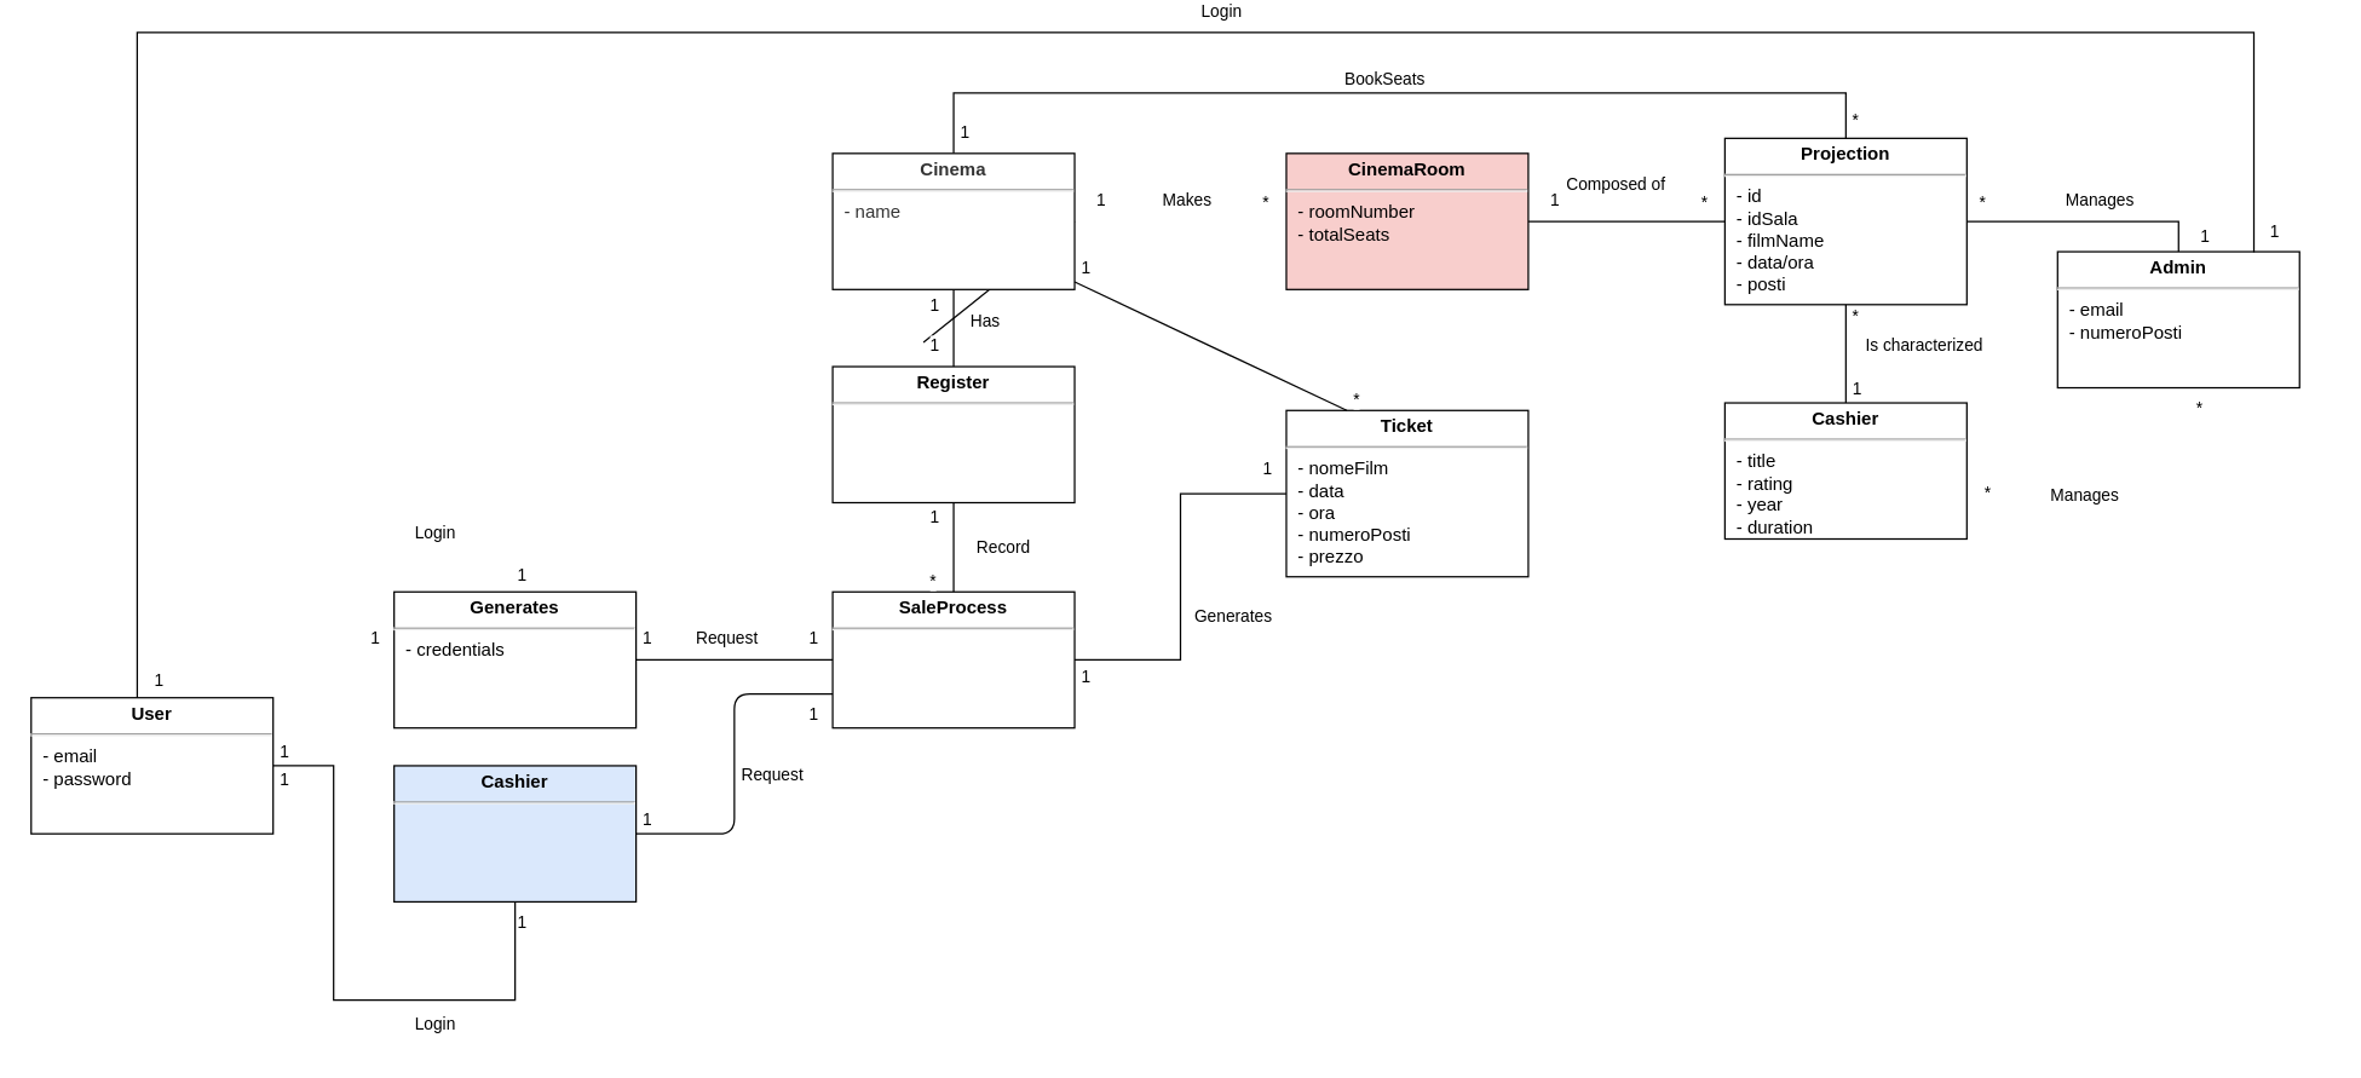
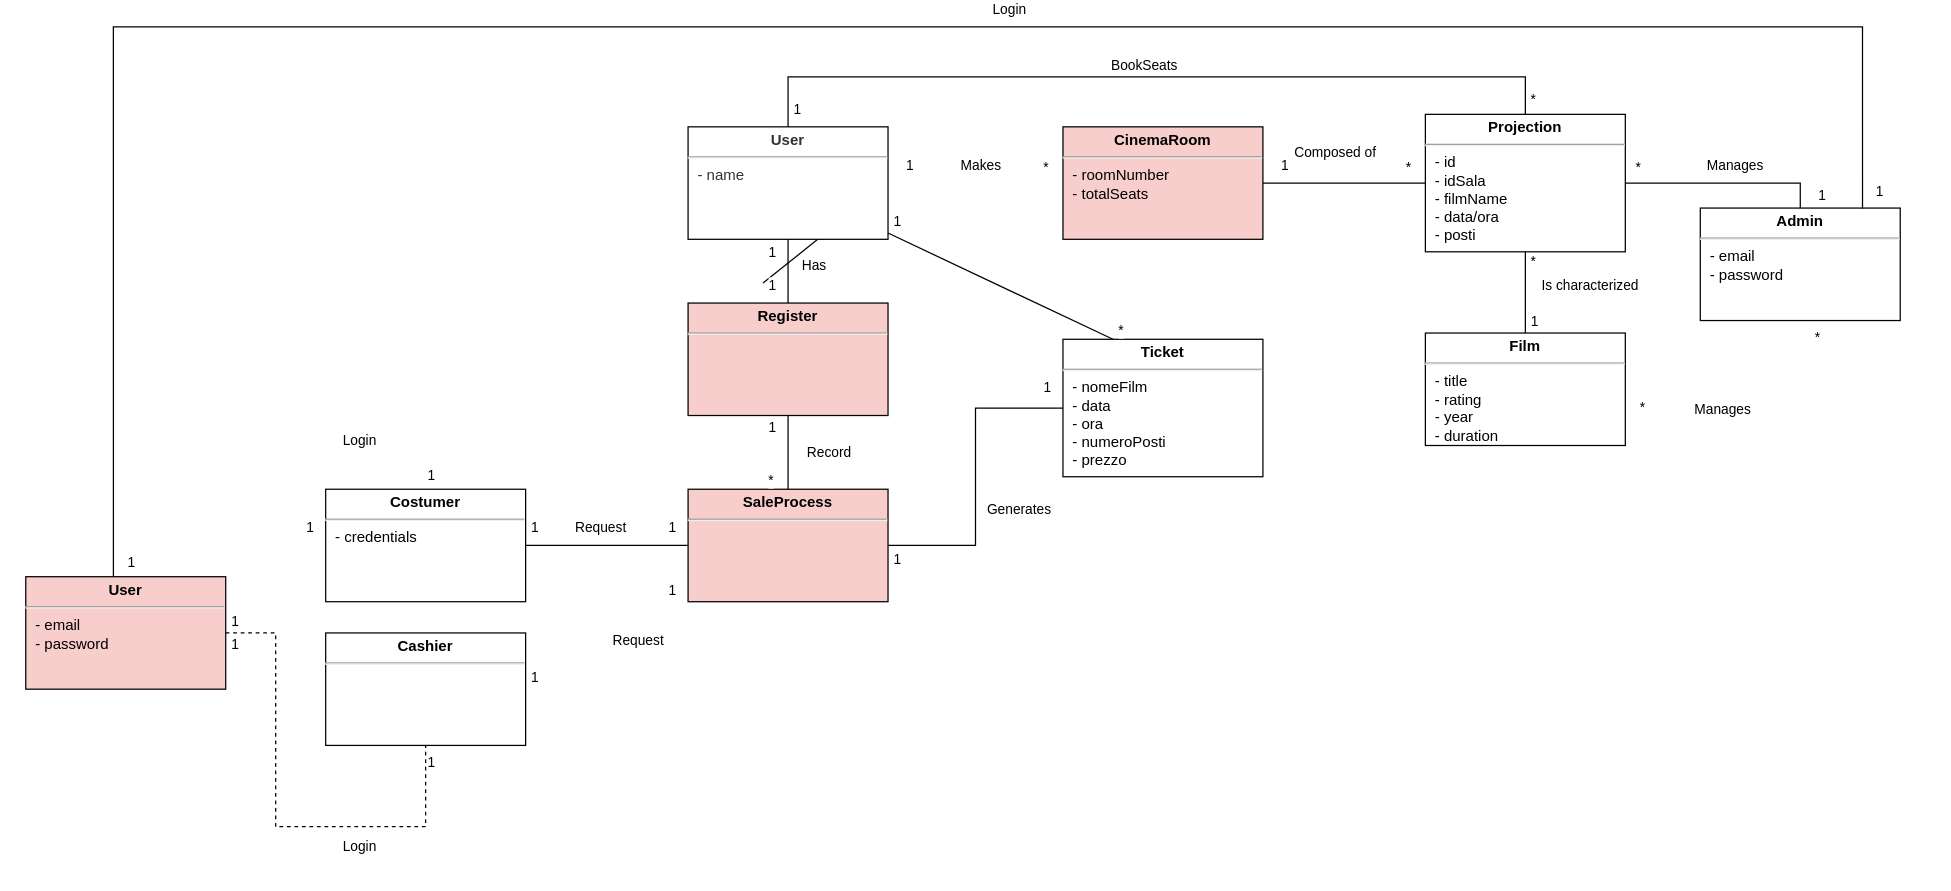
- <mxCell id="14" value="&lt;p style=&quot;margin: 4px 0px 0px; text-align: center;&quot;&gt;&lt;b&gt;Cinema&lt;/b&gt;&lt;/p&gt;&lt;hr&gt;&lt;p style=&quot;margin:0px;margin-left:8px;&quot;&gt;- name&lt;/p&gt;" style="verticalAlign=top;align=left;overflow=fill;fontSize=12;fontFamily=Helvetica;html=1;whiteSpace=wrap;rounded=0;fillColor=#FFFFFF;fontColor=#333333;strokeColor=#000000;" parent="1" vertex="1"><mxGeometry x="550" y="101" width="160" height="90" as="geometry" /></mxCell>
+ <mxCell id="14" value="&lt;p style=&quot;margin: 4px 0px 0px; text-align: center;&quot;&gt;&lt;b&gt;User&lt;/b&gt;&lt;/p&gt;&lt;hr&gt;&lt;p style=&quot;margin:0px;margin-left:8px;&quot;&gt;- name&lt;/p&gt;" style="verticalAlign=top;align=left;overflow=fill;fontSize=12;fontFamily=Helvetica;html=1;whiteSpace=wrap;rounded=0;fillColor=#FFFFFF;fontColor=#333333;strokeColor=#000000;" parent="1" vertex="1"><mxGeometry x="550" y="101" width="160" height="90" as="geometry" /></mxCell>
- <mxCell id="19" value="&lt;p style=&quot;margin: 4px 0px 0px; text-align: center;&quot;&gt;&lt;b&gt;Admin&lt;/b&gt;&lt;/p&gt;&lt;hr&gt;&lt;p style=&quot;margin:0px;margin-left:8px;&quot;&gt;- email&lt;/p&gt;&lt;p style=&quot;margin:0px;margin-left:8px;&quot;&gt;- numeroPosti&lt;/p&gt;" style="verticalAlign=top;align=left;overflow=fill;fontSize=12;fontFamily=Helvetica;html=1;whiteSpace=wrap;rounded=0;" parent="1" vertex="1"><mxGeometry x="1360" y="166" width="160" height="90" as="geometry" /></mxCell>
+ <mxCell id="19" value="&lt;p style=&quot;margin: 4px 0px 0px; text-align: center;&quot;&gt;&lt;b&gt;Admin&lt;/b&gt;&lt;/p&gt;&lt;hr&gt;&lt;p style=&quot;margin:0px;margin-left:8px;&quot;&gt;- email&lt;/p&gt;&lt;p style=&quot;margin:0px;margin-left:8px;&quot;&gt;- password&lt;/p&gt;" style="verticalAlign=top;align=left;overflow=fill;fontSize=12;fontFamily=Helvetica;html=1;whiteSpace=wrap;rounded=0;" parent="1" vertex="1"><mxGeometry x="1360" y="166" width="160" height="90" as="geometry" /></mxCell>
- <mxCell id="46" value="&lt;p style=&quot;margin: 4px 0px 0px; text-align: center;&quot;&gt;&lt;b&gt;Register&lt;/b&gt;&lt;/p&gt;&lt;hr&gt;&lt;p style=&quot;margin:0px;margin-left:8px;&quot;&gt;&lt;br&gt;&lt;/p&gt;" style="verticalAlign=top;align=left;overflow=fill;fontSize=12;fontFamily=Helvetica;html=1;whiteSpace=wrap;rounded=0;" parent="1" vertex="1"><mxGeometry x="550" y="242" width="160" height="90" as="geometry" /></mxCell>
+ <mxCell id="46" value="&lt;p style=&quot;margin: 4px 0px 0px; text-align: center;&quot;&gt;&lt;b&gt;Register&lt;/b&gt;&lt;/p&gt;&lt;hr&gt;&lt;p style=&quot;margin:0px;margin-left:8px;&quot;&gt;&lt;br&gt;&lt;/p&gt;" style="verticalAlign=top;align=left;overflow=fill;fontSize=12;fontFamily=Helvetica;html=1;whiteSpace=wrap;rounded=0;fillColor=#f8cecc;" parent="1" vertex="1"><mxGeometry x="550" y="242" width="160" height="90" as="geometry" /></mxCell>
- <mxCell id="8" value="&lt;p style=&quot;margin: 4px 0px 0px; text-align: center;&quot;&gt;&lt;b style=&quot;&quot;&gt;Cashier&lt;/b&gt;&lt;/p&gt;&lt;hr&gt;&lt;p style=&quot;margin:0px;margin-left:8px;&quot;&gt;&lt;span style=&quot;background-color: initial;&quot;&gt;- title&lt;/span&gt;&lt;br&gt;&lt;/p&gt;&lt;p style=&quot;margin:0px;margin-left:8px;&quot;&gt;- rating&lt;/p&gt;&lt;p style=&quot;margin:0px;margin-left:8px;&quot;&gt;- year&lt;/p&gt;&lt;p style=&quot;margin:0px;margin-left:8px;&quot;&gt;- duration&lt;/p&gt;" style="verticalAlign=top;align=left;overflow=fill;fontSize=12;fontFamily=Helvetica;html=1;whiteSpace=wrap;rounded=0;" parent="1" vertex="1"><mxGeometry x="1140" y="266" width="160" height="90" as="geometry" /></mxCell>
+ <mxCell id="8" value="&lt;p style=&quot;margin: 4px 0px 0px; text-align: center;&quot;&gt;&lt;b style=&quot;&quot;&gt;Film&lt;/b&gt;&lt;/p&gt;&lt;hr&gt;&lt;p style=&quot;margin:0px;margin-left:8px;&quot;&gt;&lt;span style=&quot;background-color: initial;&quot;&gt;- title&lt;/span&gt;&lt;br&gt;&lt;/p&gt;&lt;p style=&quot;margin:0px;margin-left:8px;&quot;&gt;- rating&lt;/p&gt;&lt;p style=&quot;margin:0px;margin-left:8px;&quot;&gt;- year&lt;/p&gt;&lt;p style=&quot;margin:0px;margin-left:8px;&quot;&gt;- duration&lt;/p&gt;" style="verticalAlign=top;align=left;overflow=fill;fontSize=12;fontFamily=Helvetica;html=1;whiteSpace=wrap;rounded=0;" parent="1" vertex="1"><mxGeometry x="1140" y="266" width="160" height="90" as="geometry" /></mxCell>
- <mxCell id="26" value="&lt;p style=&quot;margin: 4px 0px 0px; text-align: center;&quot;&gt;&lt;b&gt;Generates&lt;/b&gt;&lt;/p&gt;&lt;hr&gt;&lt;p style=&quot;margin:0px;margin-left:8px;&quot;&gt;&lt;span style=&quot;background-color: initial;&quot;&gt;- credentials&lt;/span&gt;&lt;br&gt;&lt;/p&gt;" style="verticalAlign=top;align=left;overflow=fill;fontSize=12;fontFamily=Helvetica;html=1;whiteSpace=wrap;rounded=0;" parent="1" vertex="1"><mxGeometry x="260" y="391" width="160" height="90" as="geometry" /></mxCell>
+ <mxCell id="26" value="&lt;p style=&quot;margin: 4px 0px 0px; text-align: center;&quot;&gt;&lt;b&gt;Costumer&lt;/b&gt;&lt;/p&gt;&lt;hr&gt;&lt;p style=&quot;margin:0px;margin-left:8px;&quot;&gt;&lt;span style=&quot;background-color: initial;&quot;&gt;- credentials&lt;/span&gt;&lt;br&gt;&lt;/p&gt;" style="verticalAlign=top;align=left;overflow=fill;fontSize=12;fontFamily=Helvetica;html=1;whiteSpace=wrap;rounded=0;" parent="1" vertex="1"><mxGeometry x="260" y="391" width="160" height="90" as="geometry" /></mxCell>
- <mxCell id="24" value="&lt;p style=&quot;margin: 4px 0px 0px; text-align: center;&quot;&gt;&lt;b&gt;SaleProcess&lt;/b&gt;&lt;/p&gt;&lt;hr&gt;&lt;p style=&quot;margin:0px;margin-left:8px;&quot;&gt;&lt;br&gt;&lt;/p&gt;" style="verticalAlign=top;align=left;overflow=fill;fontSize=12;fontFamily=Helvetica;html=1;whiteSpace=wrap;rounded=0;" parent="1" vertex="1"><mxGeometry x="550" y="391" width="160" height="90" as="geometry" /></mxCell>
+ <mxCell id="24" value="&lt;p style=&quot;margin: 4px 0px 0px; text-align: center;&quot;&gt;&lt;b&gt;SaleProcess&lt;/b&gt;&lt;/p&gt;&lt;hr&gt;&lt;p style=&quot;margin:0px;margin-left:8px;&quot;&gt;&lt;br&gt;&lt;/p&gt;" style="verticalAlign=top;align=left;overflow=fill;fontSize=12;fontFamily=Helvetica;html=1;whiteSpace=wrap;rounded=0;fillColor=#f8cecc;" parent="1" vertex="1"><mxGeometry x="550" y="391" width="160" height="90" as="geometry" /></mxCell>
- <mxCell id="30" style="edgeStyle=orthogonalEdgeStyle;rounded=1;orthogonalLoop=1;jettySize=auto;html=1;exitX=1;exitY=0.5;exitDx=0;exitDy=0;entryX=0;entryY=0.75;entryDx=0;entryDy=0;endArrow=none;endFill=0;" parent="1" source="31" target="24" edge="1"><mxGeometry relative="1" as="geometry" /></mxCell>
- <mxCell id="57" value="&lt;p style=&quot;margin: 4px 0px 0px; text-align: center;&quot;&gt;&lt;b&gt;User&lt;/b&gt;&lt;/p&gt;&lt;hr&gt;&lt;p style=&quot;border-color: var(--border-color); margin: 0px 0px 0px 8px;&quot;&gt;- email&lt;/p&gt;&lt;p style=&quot;border-color: var(--border-color); margin: 0px 0px 0px 8px;&quot;&gt;- password&lt;/p&gt;" style="verticalAlign=top;align=left;overflow=fill;fontSize=12;fontFamily=Helvetica;html=1;whiteSpace=wrap;rounded=0;" parent="1" vertex="1"><mxGeometry x="20" y="461" width="160" height="90" as="geometry" /></mxCell>
+ <mxCell id="57" value="&lt;p style=&quot;margin: 4px 0px 0px; text-align: center;&quot;&gt;&lt;b&gt;User&lt;/b&gt;&lt;/p&gt;&lt;hr&gt;&lt;p style=&quot;border-color: var(--border-color); margin: 0px 0px 0px 8px;&quot;&gt;- email&lt;/p&gt;&lt;p style=&quot;border-color: var(--border-color); margin: 0px 0px 0px 8px;&quot;&gt;- password&lt;/p&gt;" style="verticalAlign=top;align=left;overflow=fill;fontSize=12;fontFamily=Helvetica;html=1;whiteSpace=wrap;rounded=0;fillColor=#f8cecc;" parent="1" vertex="1"><mxGeometry x="20" y="461" width="160" height="90" as="geometry" /></mxCell>
- <mxCell id="31" value="&lt;p style=&quot;margin: 4px 0px 0px; text-align: center;&quot;&gt;&lt;b&gt;Cashier&lt;/b&gt;&lt;/p&gt;&lt;hr&gt;&lt;p style=&quot;margin:0px;margin-left:8px;&quot;&gt;&lt;br&gt;&lt;/p&gt;" style="verticalAlign=top;align=left;overflow=fill;fontSize=12;fontFamily=Helvetica;html=1;whiteSpace=wrap;rounded=0;fillColor=#dae8fc;" parent="1" vertex="1"><mxGeometry x="260" y="506" width="160" height="90" as="geometry" /></mxCell>
+ <mxCell id="31" value="&lt;p style=&quot;margin: 4px 0px 0px; text-align: center;&quot;&gt;&lt;b&gt;Cashier&lt;/b&gt;&lt;/p&gt;&lt;hr&gt;&lt;p style=&quot;margin:0px;margin-left:8px;&quot;&gt;&lt;br&gt;&lt;/p&gt;" style="verticalAlign=top;align=left;overflow=fill;fontSize=12;fontFamily=Helvetica;html=1;whiteSpace=wrap;rounded=0;" parent="1" vertex="1"><mxGeometry x="260" y="506" width="160" height="90" as="geometry" /></mxCell>
- <mxCell id="56" style="edgeStyle=orthogonalEdgeStyle;rounded=0;orthogonalLoop=1;jettySize=auto;html=1;exitX=1;exitY=0.5;exitDx=0;exitDy=0;entryX=0.5;entryY=1;entryDx=0;entryDy=0;endArrow=none;endFill=0;" parent="1" source="57" target="31" edge="1"><mxGeometry relative="1" as="geometry"><Array as="points"><mxPoint x="220" y="506" /><mxPoint x="220" y="661" /><mxPoint x="340" y="661" /></Array></mxGeometry></mxCell>
+ <mxCell id="56" style="edgeStyle=orthogonalEdgeStyle;rounded=0;orthogonalLoop=1;jettySize=auto;html=1;exitX=1;exitY=0.5;exitDx=0;exitDy=0;entryX=0.5;entryY=1;entryDx=0;entryDy=0;endArrow=none;endFill=0;dashed=1;" parent="1" source="57" target="31" edge="1"><mxGeometry relative="1" as="geometry"><Array as="points"><mxPoint x="220" y="506" /><mxPoint x="220" y="661" /><mxPoint x="340" y="661" /></Array></mxGeometry></mxCell>
